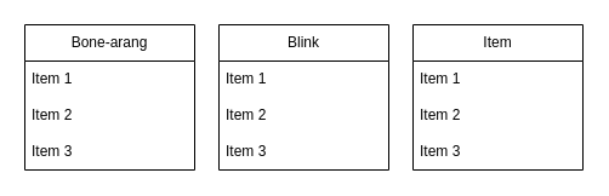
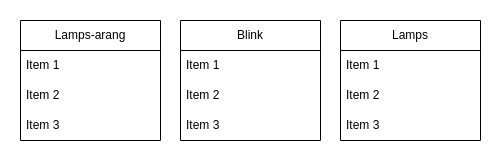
- <mxCell id="2" value="Bone-arang" style="swimlane;fontStyle=0;childLayout=stackLayout;horizontal=1;startSize=30;horizontalStack=0;resizeParent=1;resizeParentMax=0;resizeLast=0;collapsible=1;marginBottom=0;whiteSpace=wrap;html=1;" vertex="1" parent="1"><mxGeometry x="20" y="20" width="140" height="120" as="geometry" /></mxCell>
+ <mxCell id="2" value="Lamps-arang" style="swimlane;fontStyle=0;childLayout=stackLayout;horizontal=1;startSize=30;horizontalStack=0;resizeParent=1;resizeParentMax=0;resizeLast=0;collapsible=1;marginBottom=0;whiteSpace=wrap;html=1;" vertex="1" parent="1"><mxGeometry x="20" y="20" width="140" height="120" as="geometry" /></mxCell>
- <mxCell id="10" value="Item" style="swimlane;fontStyle=0;childLayout=stackLayout;horizontal=1;startSize=30;horizontalStack=0;resizeParent=1;resizeParentMax=0;resizeLast=0;collapsible=1;marginBottom=0;whiteSpace=wrap;html=1;" vertex="1" parent="1"><mxGeometry x="340" y="20" width="140" height="120" as="geometry" /></mxCell>
+ <mxCell id="10" value="Lamps" style="swimlane;fontStyle=0;childLayout=stackLayout;horizontal=1;startSize=30;horizontalStack=0;resizeParent=1;resizeParentMax=0;resizeLast=0;collapsible=1;marginBottom=0;whiteSpace=wrap;html=1;" vertex="1" parent="1"><mxGeometry x="340" y="20" width="140" height="120" as="geometry" /></mxCell>
